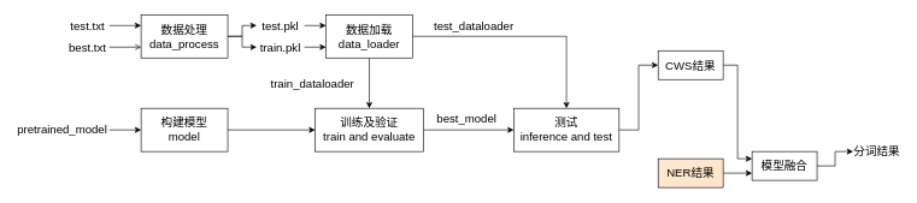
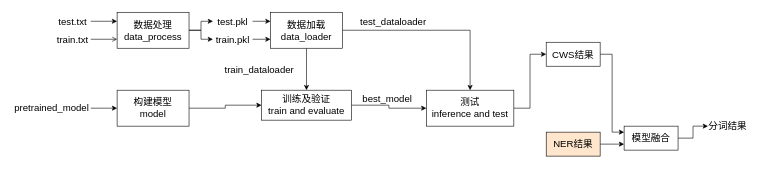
- <mxCell id="8" value="&lt;font style=&quot;font-size: 16px&quot;&gt;best.txt&lt;/font&gt;" style="text;html=1;strokeColor=none;fillColor=none;align=center;verticalAlign=middle;whiteSpace=wrap;rounded=0;" parent="1" vertex="1"><mxGeometry x="90" y="50" width="60" height="30" as="geometry" /></mxCell>
+ <mxCell id="8" value="&lt;font style=&quot;font-size: 16px&quot;&gt;train.txt&lt;/font&gt;" style="text;html=1;strokeColor=none;fillColor=none;align=center;verticalAlign=middle;whiteSpace=wrap;rounded=0;" parent="1" vertex="1"><mxGeometry x="90" y="50" width="60" height="30" as="geometry" /></mxCell>
- <mxCell id="19" value="&lt;font style=&quot;font-size: 16px&quot;&gt;训练及验证&lt;br&gt;train and evaluate&lt;/font&gt;" style="rounded=0;whiteSpace=wrap;html=1;" parent="1" vertex="1"><mxGeometry x="435" y="150" width="150" height="60" as="geometry" /></mxCell>
+ <mxCell id="19" value="&lt;font style=&quot;font-size: 16px&quot;&gt;训练及验证&lt;br&gt;train and evaluate&lt;/font&gt;" style="rounded=0;whiteSpace=wrap;html=1;" parent="1" vertex="1"><mxGeometry x="435" y="150" width="150" height="50" as="geometry" /></mxCell>
